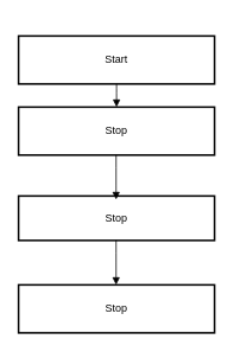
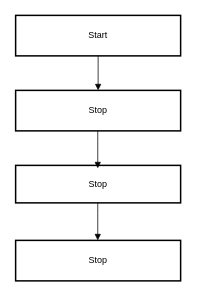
- <mxCell id="2" value="Start" style="whiteSpace=wrap;strokeWidth=2;" parent="1" vertex="1"><mxGeometry x="20" y="40" width="220" height="54" as="geometry" /></mxCell>
+ <mxCell id="2" value="Start" style="whiteSpace=wrap;strokeWidth=2;" parent="1" vertex="1"><mxGeometry x="20" y="20" width="220" height="54" as="geometry" /></mxCell>
